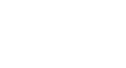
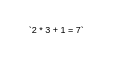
+ <mxCell id="2" value="`2 * 3 + 1 = 7`" style="text;html=1;strokeColor=none;fillColor=none;align=center;verticalAlign=middle;whiteSpace=wrap;rounded=0;" parent="1" vertex="1"><mxGeometry x="20" y="20" width="110" height="40" as="geometry" /></mxCell>
